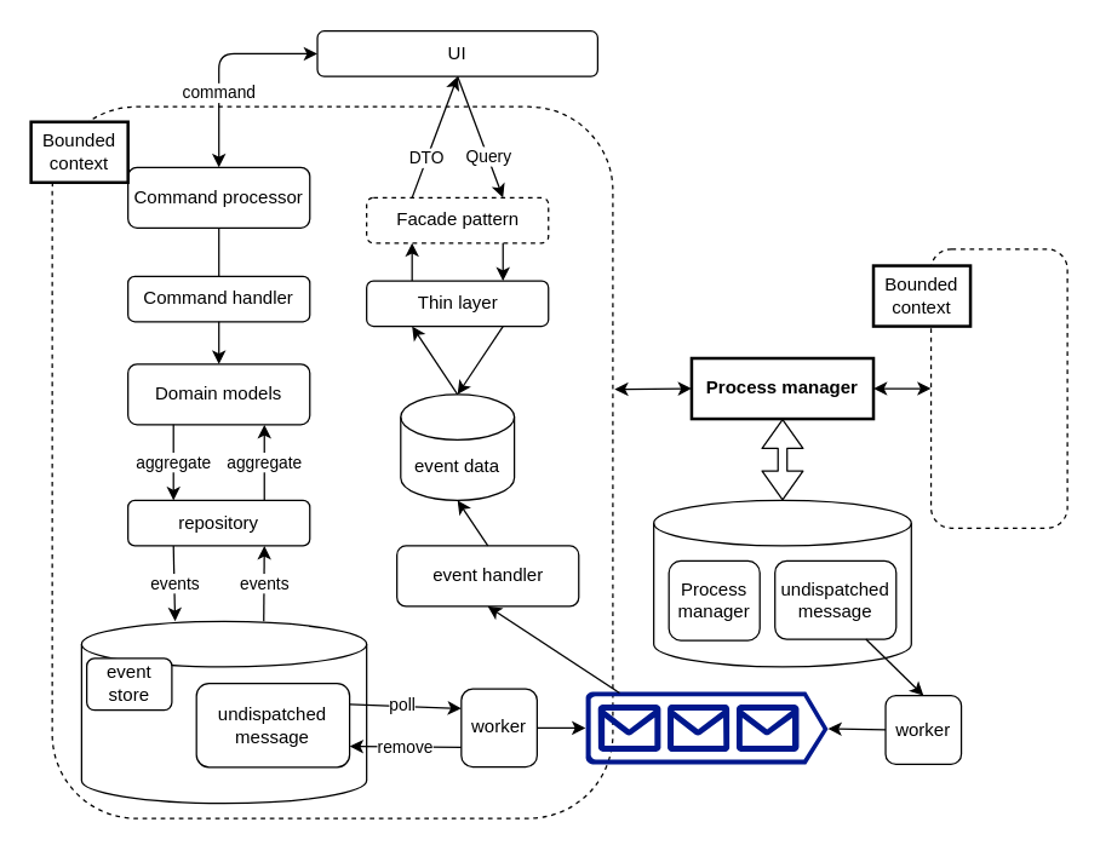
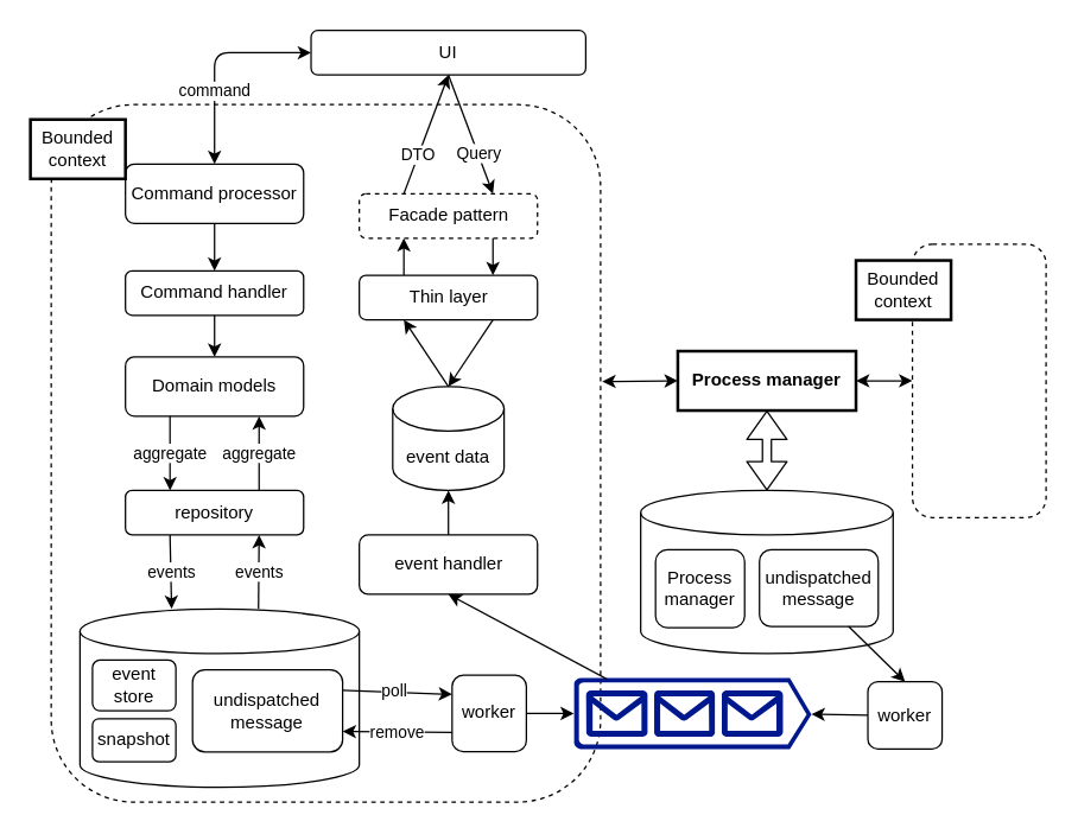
- <mxCell id="17" value="" style="endArrow=none;html=1;strokeWidth=1;exitX=0.5;exitY=1;exitDx=0;exitDy=0;entryX=0.5;entryY=0;entryDx=0;entryDy=0;" edge="1" parent="1" source="4" target="5"><mxGeometry width="50" height="50" relative="1" as="geometry"><mxPoint x="304" y="210" as="sourcePoint" /><mxPoint x="174" y="180" as="targetPoint" /></mxGeometry></mxCell>
+ <mxCell id="17" value="" style="endArrow=classic;html=1;strokeWidth=1;exitX=0.5;exitY=1;exitDx=0;exitDy=0;entryX=0.5;entryY=0;entryDx=0;entryDy=0;" edge="1" parent="1" source="4" target="5"><mxGeometry width="50" height="50" relative="1" as="geometry"><mxPoint x="304" y="210" as="sourcePoint" /><mxPoint x="174" y="180" as="targetPoint" /></mxGeometry></mxCell>
- <mxCell id="23" value="event handler" style="rounded=1;whiteSpace=wrap;html=1;" vertex="1" parent="1"><mxGeometry x="261.5" y="360" width="120" height="40" as="geometry" /></mxCell>
+ <mxCell id="23" value="event handler" style="rounded=1;whiteSpace=wrap;html=1;" vertex="1" parent="1"><mxGeometry x="241.5" y="360" width="120" height="40" as="geometry" /></mxCell>
- <mxCell id="8" value="event store" style="rounded=1;whiteSpace=wrap;html=1;" vertex="1" parent="6"><mxGeometry x="3.42" y="24.286" width="56.16" height="34.286" as="geometry" /></mxCell>
+ <mxCell id="8" value="event store" style="rounded=1;whiteSpace=wrap;html=1;" vertex="1" parent="6"><mxGeometry x="8.42" y="34.286" width="56.16" height="34.286" as="geometry" /></mxCell>
+ <mxCell id="10" value="snapshot" style="rounded=1;whiteSpace=wrap;html=1;" vertex="1" parent="6"><mxGeometry x="8.42" y="73.843" width="56.16" height="29.014" as="geometry" /></mxCell>
